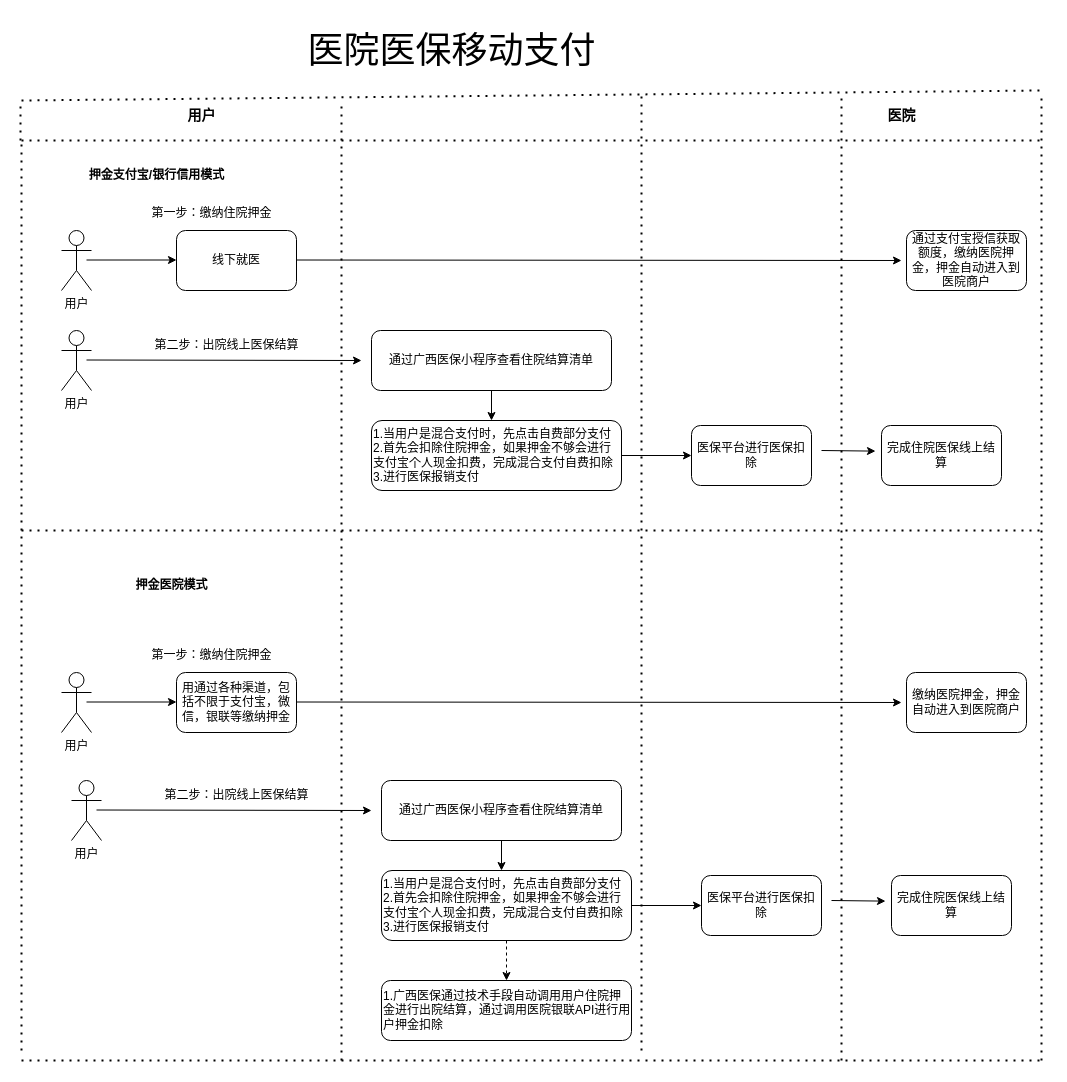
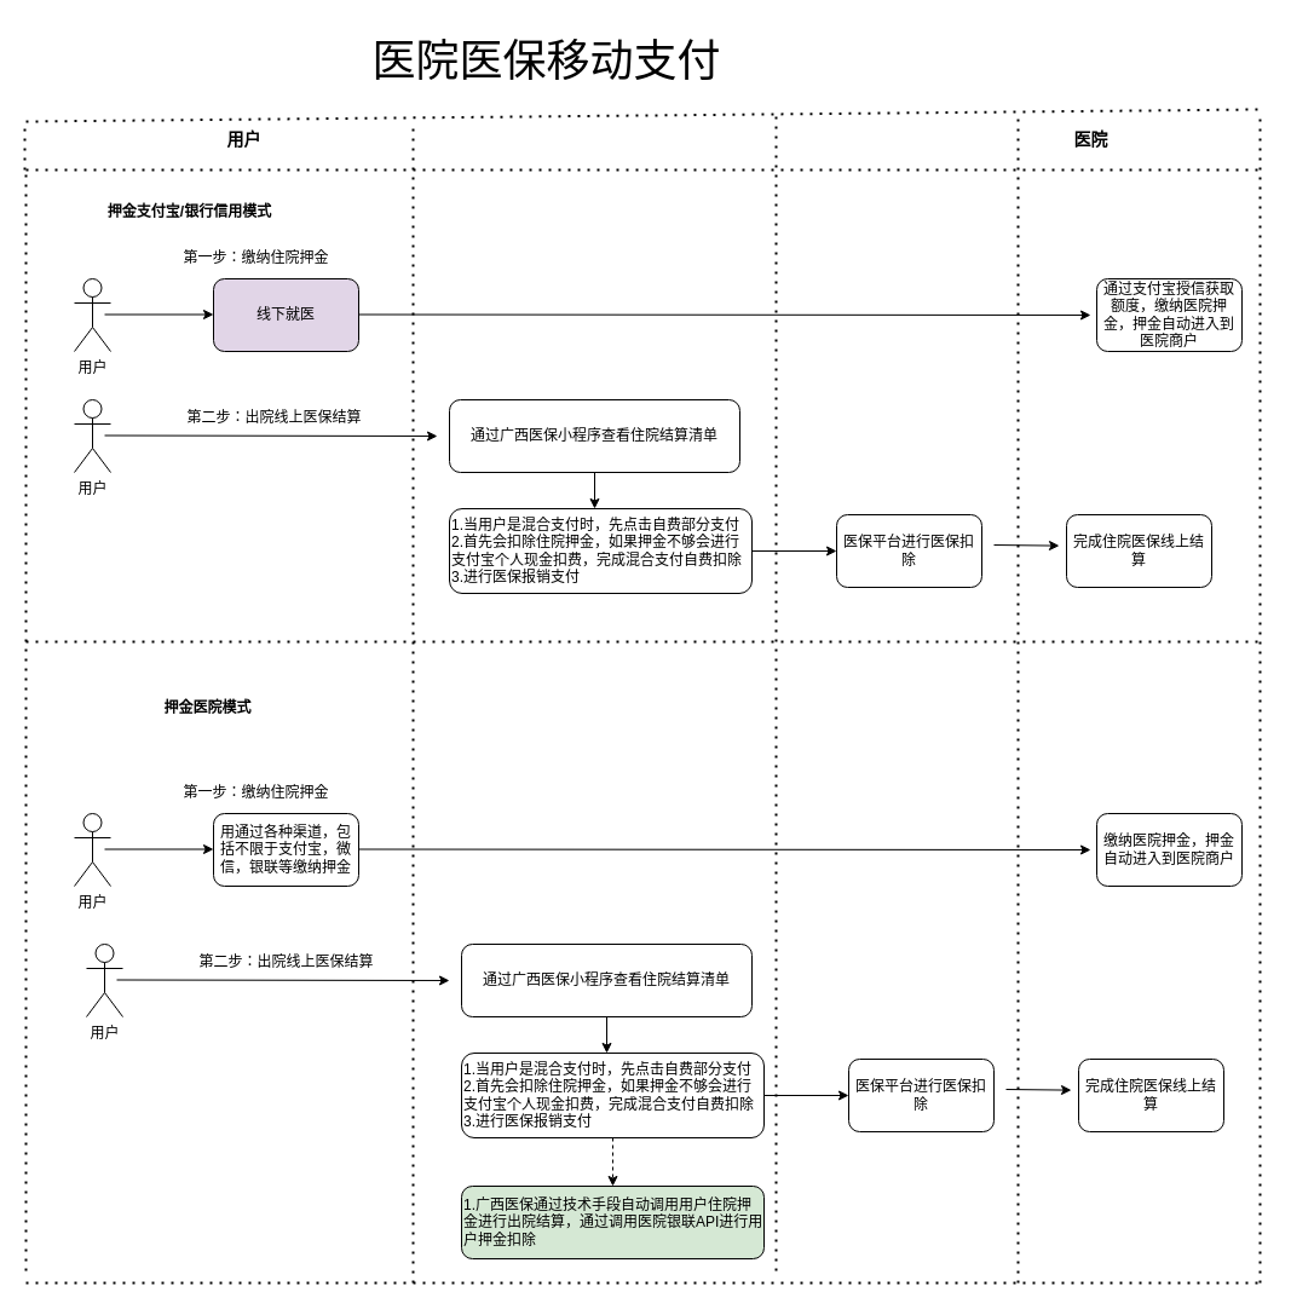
- <mxCell id="4" value="线下就医" style="rounded=1;whiteSpace=wrap;html=1;" vertex="1" parent="1"><mxGeometry x="176" y="230" width="120" height="60" as="geometry" /></mxCell>
+ <mxCell id="4" value="线下就医" style="rounded=1;whiteSpace=wrap;html=1;fillColor=#e1d5e7;" vertex="1" parent="1"><mxGeometry x="176" y="230" width="120" height="60" as="geometry" /></mxCell>
- <mxCell id="49" value="1.广西医保通过技术手段自动调用用户住院押金进行出院结算，通过调用医院银联API进行用户押金扣除&lt;br&gt;" style="rounded=1;whiteSpace=wrap;html=1;align=left;" vertex="1" parent="1"><mxGeometry x="381" y="980" width="250" height="60" as="geometry" /></mxCell>
+ <mxCell id="49" value="1.广西医保通过技术手段自动调用用户住院押金进行出院结算，通过调用医院银联API进行用户押金扣除&lt;br&gt;" style="rounded=1;whiteSpace=wrap;html=1;align=left;fillColor=#d5e8d4;" vertex="1" parent="1"><mxGeometry x="381" y="980" width="250" height="60" as="geometry" /></mxCell>
